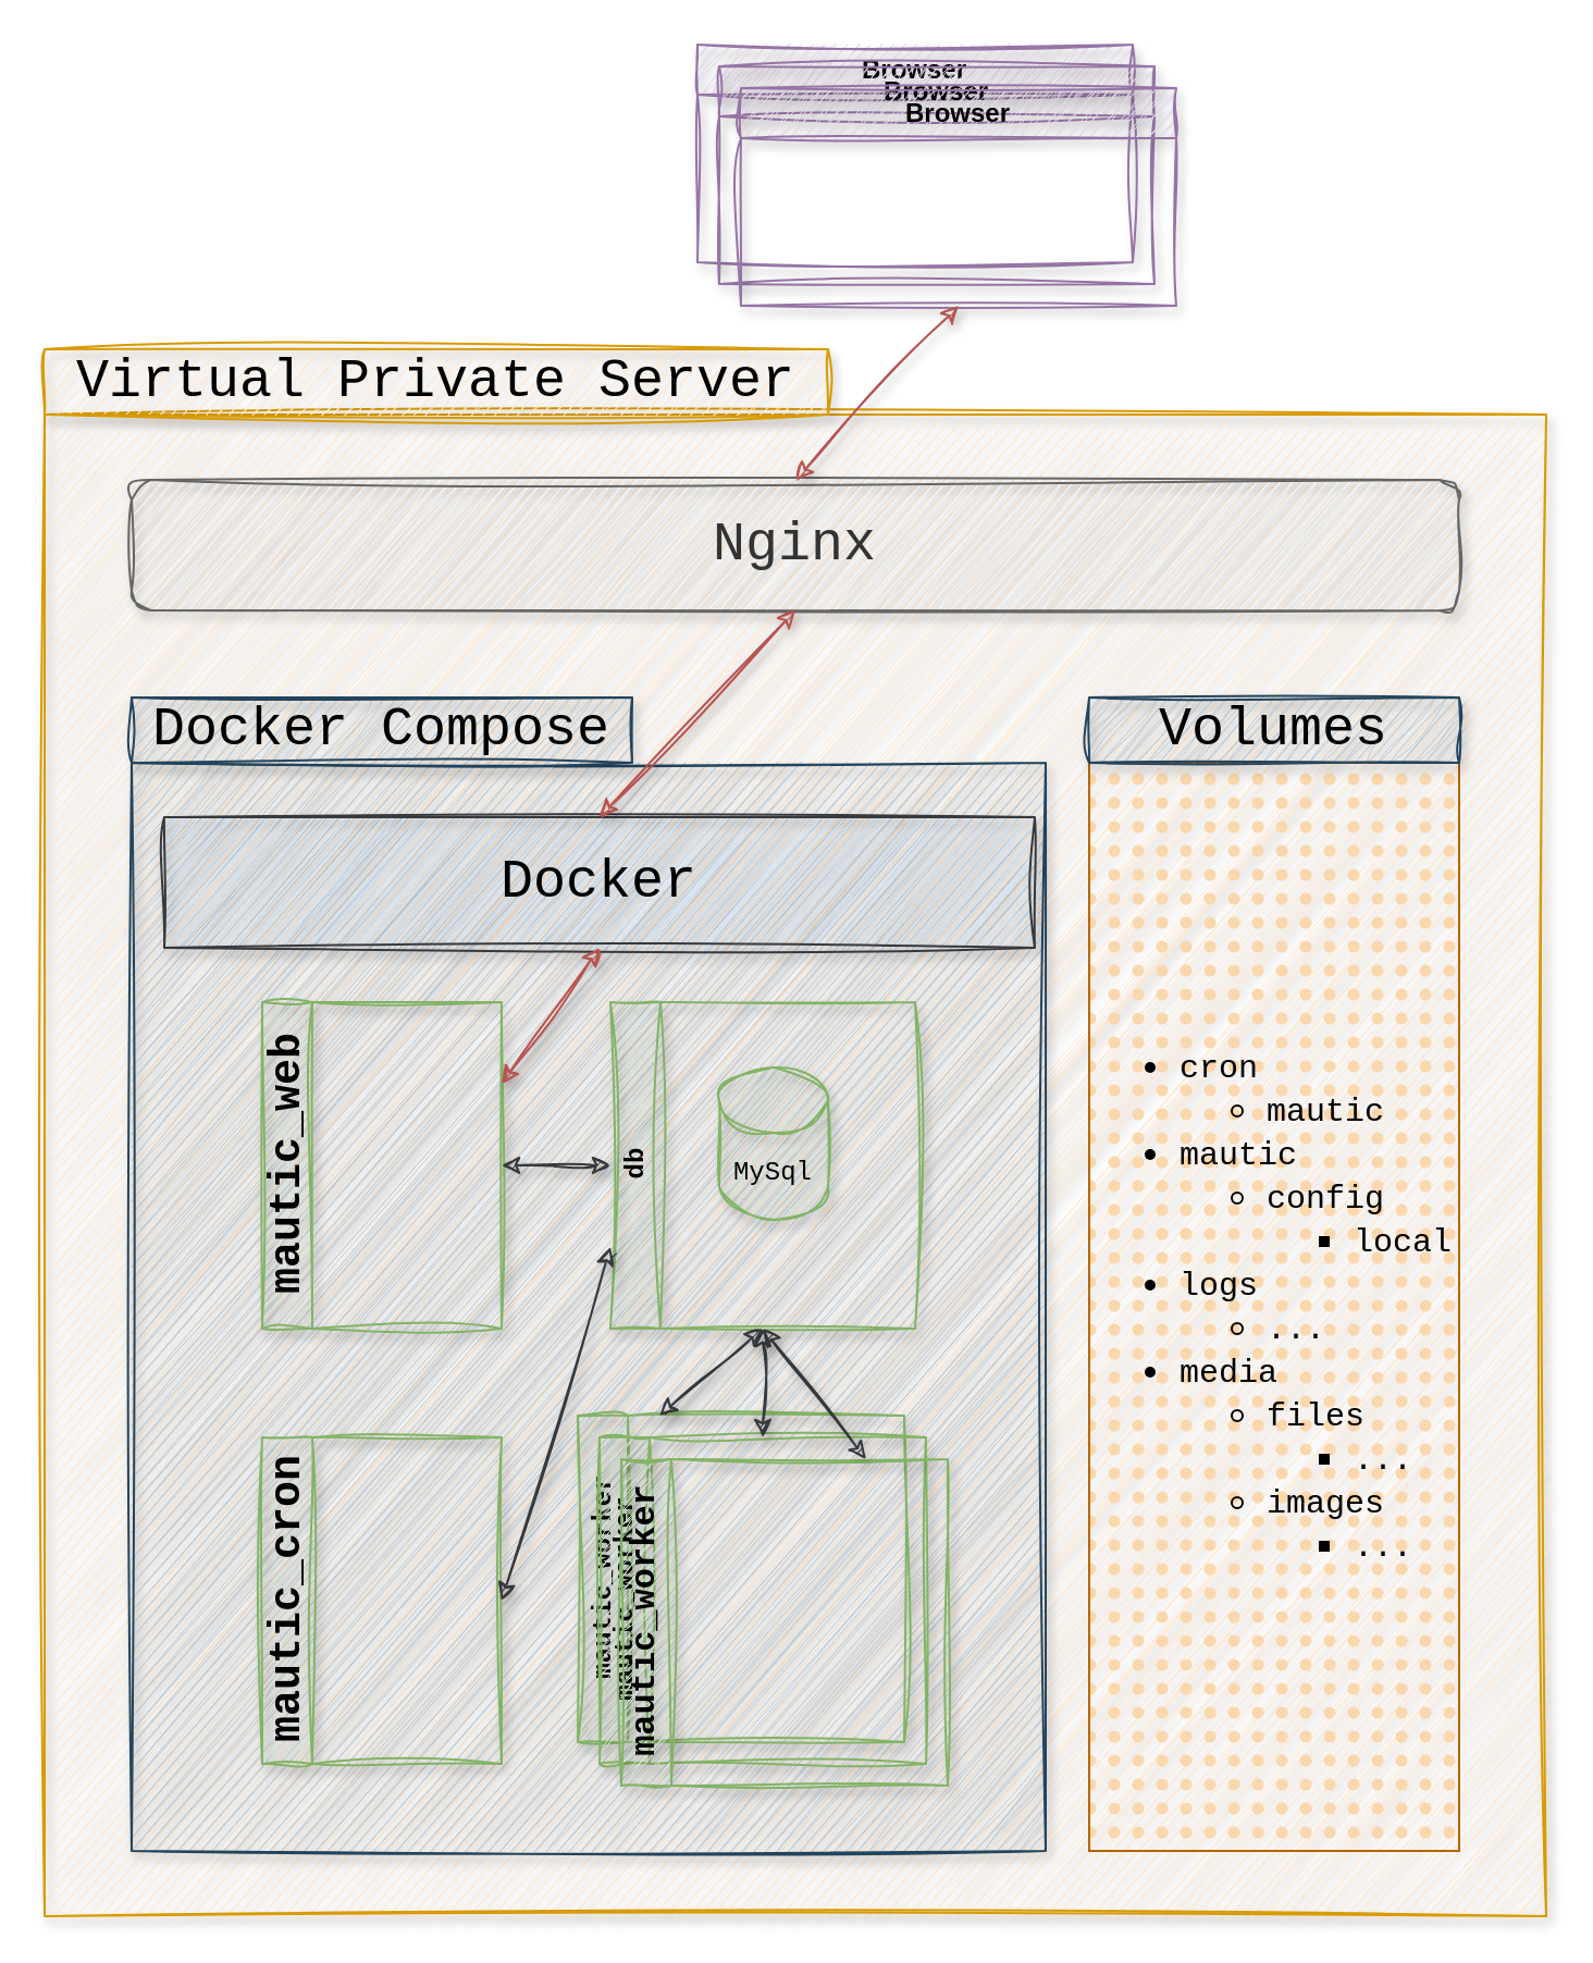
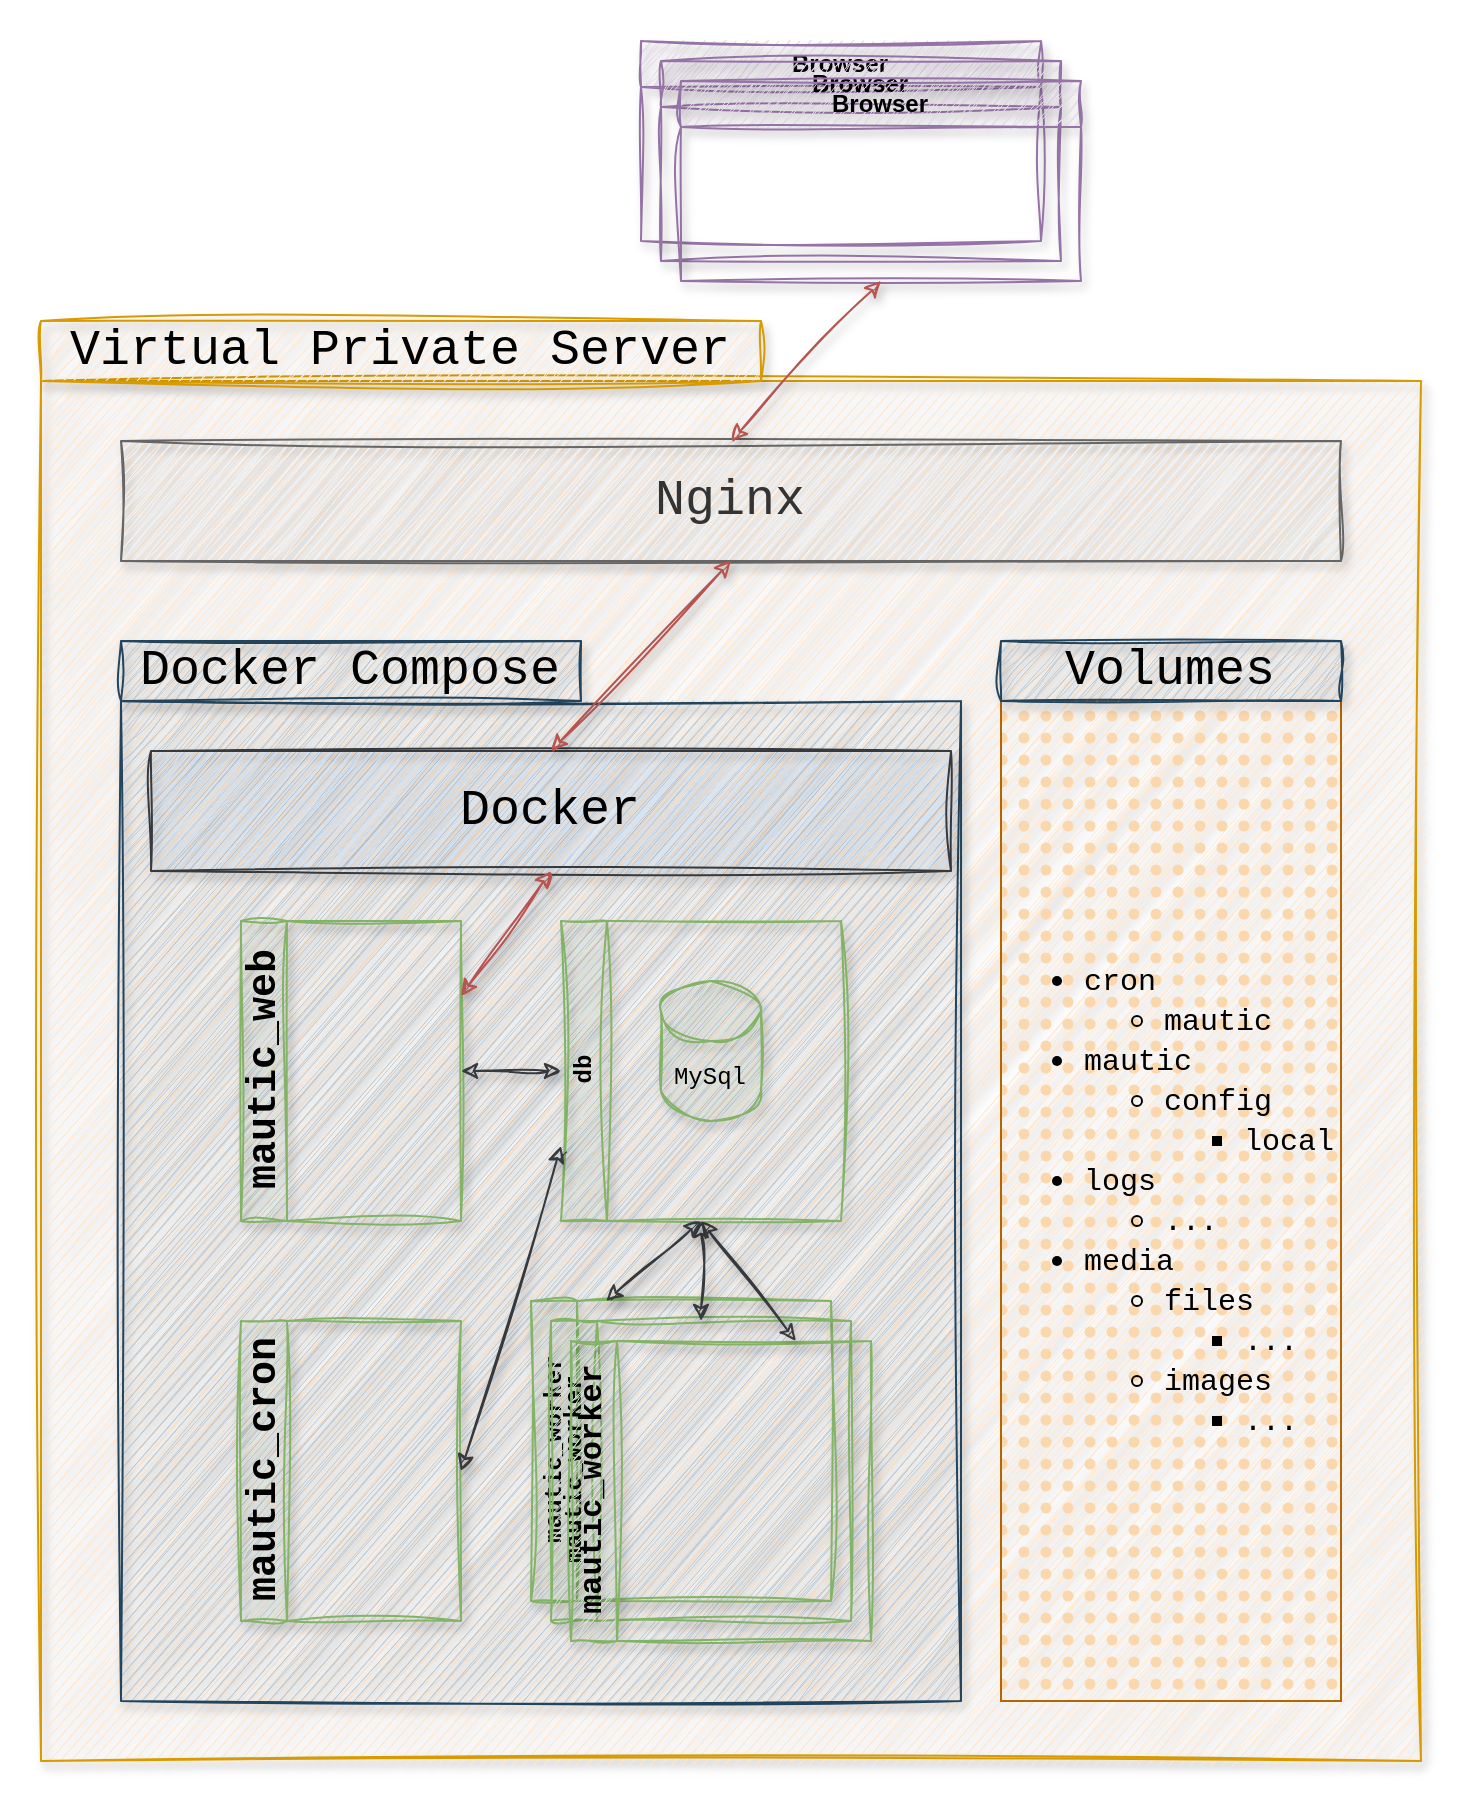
- <mxCell id="6" value="&lt;font face=&quot;Courier New&quot; style=&quot;font-size: 25px;&quot;&gt;Nginx&lt;/font&gt;" style="whiteSpace=wrap;html=1;fillColor=#f5f5f5;strokeColor=#666666;shadow=1;sketch=1;curveFitting=1;jiggle=2;fontColor=#333333;rounded=1;" vertex="1" parent="1"><mxGeometry x="60" y="220" width="610" height="60" as="geometry" /></mxCell>
+ <mxCell id="6" value="&lt;font face=&quot;Courier New&quot; style=&quot;font-size: 25px;&quot;&gt;Nginx&lt;/font&gt;" style="rounded=0;whiteSpace=wrap;html=1;fillColor=#f5f5f5;strokeColor=#666666;shadow=1;sketch=1;curveFitting=1;jiggle=2;fontColor=#333333;" vertex="1" parent="1"><mxGeometry x="60" y="220" width="610" height="60" as="geometry" /></mxCell>
